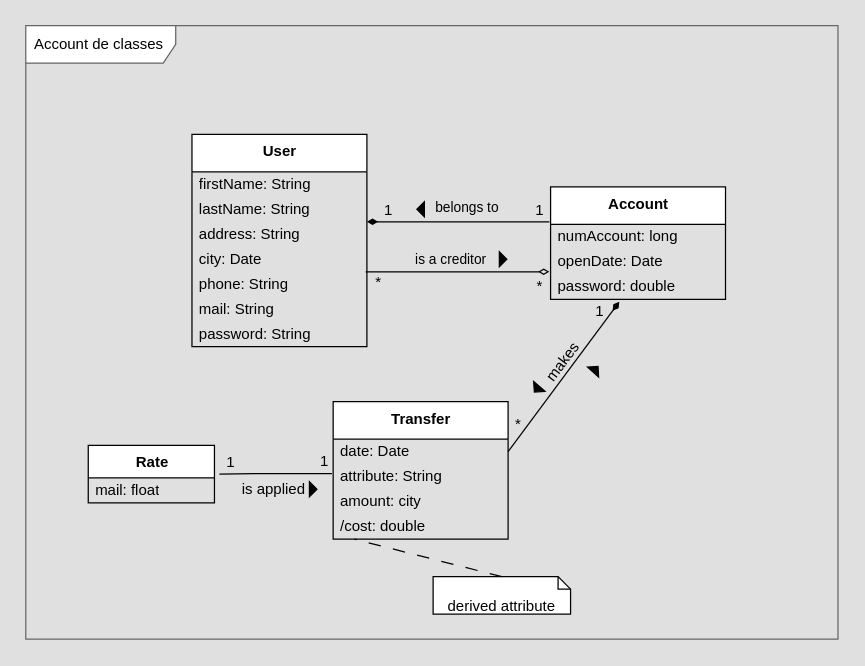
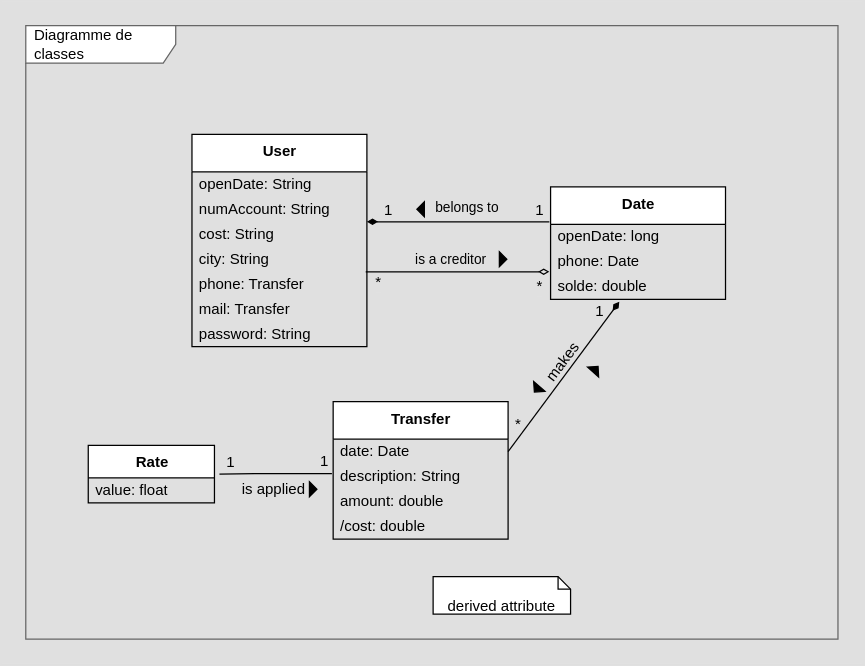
- <mxCell id="2" value="Account de classes" style="shape=umlFrame;whiteSpace=wrap;html=1;width=120;height=30;boundedLbl=1;verticalAlign=middle;align=left;spacingLeft=5;strokeColor=#666666;fillColor=default;" parent="1" vertex="1"><mxGeometry x="20" y="20" width="650" height="491" as="geometry" /></mxCell>
+ <mxCell id="2" value="Diagramme de classes" style="shape=umlFrame;whiteSpace=wrap;html=1;width=120;height=30;boundedLbl=1;verticalAlign=middle;align=left;spacingLeft=5;strokeColor=#666666;fillColor=default;" parent="1" vertex="1"><mxGeometry x="20" y="20" width="650" height="491" as="geometry" /></mxCell>
- <mxCell id="4" value="firstName: String" style="text;html=1;strokeColor=none;fillColor=none;align=left;verticalAlign=middle;spacingLeft=4;spacingRight=4;overflow=hidden;rotatable=0;points=[[0,0.5],[1,0.5]];portConstraint=eastwest;" parent="3" vertex="1"><mxGeometry y="30" width="140" height="20" as="geometry" /></mxCell>
+ <mxCell id="4" value="openDate: String" style="text;html=1;strokeColor=none;fillColor=none;align=left;verticalAlign=middle;spacingLeft=4;spacingRight=4;overflow=hidden;rotatable=0;points=[[0,0.5],[1,0.5]];portConstraint=eastwest;" parent="3" vertex="1"><mxGeometry y="30" width="140" height="20" as="geometry" /></mxCell>
- <mxCell id="11" value="&lt;b&gt;Account&lt;/b&gt;" style="swimlane;fontStyle=0;align=center;verticalAlign=top;childLayout=stackLayout;horizontal=1;startSize=30;horizontalStack=0;resizeParent=1;resizeParentMax=0;resizeLast=0;collapsible=0;marginBottom=0;html=1;" parent="1" vertex="1"><mxGeometry x="440" y="149" width="140" height="90" as="geometry" /></mxCell>
+ <mxCell id="11" value="&lt;b&gt;Date&lt;/b&gt;" style="swimlane;fontStyle=0;align=center;verticalAlign=top;childLayout=stackLayout;horizontal=1;startSize=30;horizontalStack=0;resizeParent=1;resizeParentMax=0;resizeLast=0;collapsible=0;marginBottom=0;html=1;" parent="1" vertex="1"><mxGeometry x="440" y="149" width="140" height="90" as="geometry" /></mxCell>
- <mxCell id="5" value="lastName: String" style="text;html=1;strokeColor=none;fillColor=none;align=left;verticalAlign=middle;spacingLeft=4;spacingRight=4;overflow=hidden;rotatable=0;points=[[0,0.5],[1,0.5]];portConstraint=eastwest;" parent="3" vertex="1"><mxGeometry y="50" width="140" height="20" as="geometry" /></mxCell>
+ <mxCell id="5" value="numAccount: String" style="text;html=1;strokeColor=none;fillColor=none;align=left;verticalAlign=middle;spacingLeft=4;spacingRight=4;overflow=hidden;rotatable=0;points=[[0,0.5],[1,0.5]];portConstraint=eastwest;" parent="3" vertex="1"><mxGeometry y="50" width="140" height="20" as="geometry" /></mxCell>
- <mxCell id="6" value="address: String" style="text;html=1;strokeColor=none;fillColor=none;align=left;verticalAlign=middle;spacingLeft=4;spacingRight=4;overflow=hidden;rotatable=0;points=[[0,0.5],[1,0.5]];portConstraint=eastwest;" parent="3" vertex="1"><mxGeometry y="70" width="140" height="20" as="geometry" /></mxCell>
+ <mxCell id="6" value="cost: String" style="text;html=1;strokeColor=none;fillColor=none;align=left;verticalAlign=middle;spacingLeft=4;spacingRight=4;overflow=hidden;rotatable=0;points=[[0,0.5],[1,0.5]];portConstraint=eastwest;" parent="3" vertex="1"><mxGeometry y="70" width="140" height="20" as="geometry" /></mxCell>
- <mxCell id="12" value="numAccount: long" style="text;html=1;strokeColor=none;fillColor=none;align=left;verticalAlign=middle;spacingLeft=4;spacingRight=4;overflow=hidden;rotatable=0;points=[[0,0.5],[1,0.5]];portConstraint=eastwest;" parent="11" vertex="1"><mxGeometry y="30" width="140" height="20" as="geometry" /></mxCell>
+ <mxCell id="12" value="openDate: long" style="text;html=1;strokeColor=none;fillColor=none;align=left;verticalAlign=middle;spacingLeft=4;spacingRight=4;overflow=hidden;rotatable=0;points=[[0,0.5],[1,0.5]];portConstraint=eastwest;" parent="11" vertex="1"><mxGeometry y="30" width="140" height="20" as="geometry" /></mxCell>
- <mxCell id="7" value="city: Date" style="text;html=1;strokeColor=none;fillColor=none;align=left;verticalAlign=middle;spacingLeft=4;spacingRight=4;overflow=hidden;rotatable=0;points=[[0,0.5],[1,0.5]];portConstraint=eastwest;" parent="3" vertex="1"><mxGeometry y="90" width="140" height="20" as="geometry" /></mxCell>
+ <mxCell id="7" value="city: String" style="text;html=1;strokeColor=none;fillColor=none;align=left;verticalAlign=middle;spacingLeft=4;spacingRight=4;overflow=hidden;rotatable=0;points=[[0,0.5],[1,0.5]];portConstraint=eastwest;" parent="3" vertex="1"><mxGeometry y="90" width="140" height="20" as="geometry" /></mxCell>
- <mxCell id="13" value="openDate: Date" style="text;html=1;strokeColor=none;fillColor=none;align=left;verticalAlign=middle;spacingLeft=4;spacingRight=4;overflow=hidden;rotatable=0;points=[[0,0.5],[1,0.5]];portConstraint=eastwest;" parent="11" vertex="1"><mxGeometry y="50" width="140" height="20" as="geometry" /></mxCell>
+ <mxCell id="13" value="phone: Date" style="text;html=1;strokeColor=none;fillColor=none;align=left;verticalAlign=middle;spacingLeft=4;spacingRight=4;overflow=hidden;rotatable=0;points=[[0,0.5],[1,0.5]];portConstraint=eastwest;" parent="11" vertex="1"><mxGeometry y="50" width="140" height="20" as="geometry" /></mxCell>
- <mxCell id="8" value="phone: String" style="text;html=1;strokeColor=none;fillColor=none;align=left;verticalAlign=middle;spacingLeft=4;spacingRight=4;overflow=hidden;rotatable=0;points=[[0,0.5],[1,0.5]];portConstraint=eastwest;" parent="3" vertex="1"><mxGeometry y="110" width="140" height="20" as="geometry" /></mxCell>
+ <mxCell id="8" value="phone: Transfer" style="text;html=1;strokeColor=none;fillColor=none;align=left;verticalAlign=middle;spacingLeft=4;spacingRight=4;overflow=hidden;rotatable=0;points=[[0,0.5],[1,0.5]];portConstraint=eastwest;" parent="3" vertex="1"><mxGeometry y="110" width="140" height="20" as="geometry" /></mxCell>
- <mxCell id="14" value="password: double" style="text;html=1;strokeColor=none;fillColor=none;align=left;verticalAlign=middle;spacingLeft=4;spacingRight=4;overflow=hidden;rotatable=0;points=[[0,0.5],[1,0.5]];portConstraint=eastwest;" parent="11" vertex="1"><mxGeometry y="70" width="140" height="20" as="geometry" /></mxCell>
+ <mxCell id="14" value="solde: double" style="text;html=1;strokeColor=none;fillColor=none;align=left;verticalAlign=middle;spacingLeft=4;spacingRight=4;overflow=hidden;rotatable=0;points=[[0,0.5],[1,0.5]];portConstraint=eastwest;" parent="11" vertex="1"><mxGeometry y="70" width="140" height="20" as="geometry" /></mxCell>
- <mxCell id="9" value="mail: String" style="text;html=1;strokeColor=none;fillColor=none;align=left;verticalAlign=middle;spacingLeft=4;spacingRight=4;overflow=hidden;rotatable=0;points=[[0,0.5],[1,0.5]];portConstraint=eastwest;" parent="3" vertex="1"><mxGeometry y="130" width="140" height="20" as="geometry" /></mxCell>
+ <mxCell id="9" value="mail: Transfer" style="text;html=1;strokeColor=none;fillColor=none;align=left;verticalAlign=middle;spacingLeft=4;spacingRight=4;overflow=hidden;rotatable=0;points=[[0,0.5],[1,0.5]];portConstraint=eastwest;" parent="3" vertex="1"><mxGeometry y="130" width="140" height="20" as="geometry" /></mxCell>
- <mxCell id="17" value="attribute: String" style="text;html=1;strokeColor=none;fillColor=none;align=left;verticalAlign=middle;spacingLeft=4;spacingRight=4;overflow=hidden;rotatable=0;points=[[0,0.5],[1,0.5]];portConstraint=eastwest;" parent="15" vertex="1"><mxGeometry y="50" width="140" height="20" as="geometry" /></mxCell>
+ <mxCell id="17" value="description: String" style="text;html=1;strokeColor=none;fillColor=none;align=left;verticalAlign=middle;spacingLeft=4;spacingRight=4;overflow=hidden;rotatable=0;points=[[0,0.5],[1,0.5]];portConstraint=eastwest;" parent="15" vertex="1"><mxGeometry y="50" width="140" height="20" as="geometry" /></mxCell>
- <mxCell id="25" value="mail: float" style="text;html=1;strokeColor=none;fillColor=none;align=left;verticalAlign=middle;spacingLeft=4;spacingRight=4;overflow=hidden;rotatable=0;points=[[0,0.5],[1,0.5]];portConstraint=eastwest;" parent="24" vertex="1"><mxGeometry y="26" width="101" height="20" as="geometry" /></mxCell>
+ <mxCell id="25" value="value: float" style="text;html=1;strokeColor=none;fillColor=none;align=left;verticalAlign=middle;spacingLeft=4;spacingRight=4;overflow=hidden;rotatable=0;points=[[0,0.5],[1,0.5]];portConstraint=eastwest;" parent="24" vertex="1"><mxGeometry y="26" width="101" height="20" as="geometry" /></mxCell>
- <mxCell id="18" value="amount: city" style="text;html=1;strokeColor=none;fillColor=none;align=left;verticalAlign=middle;spacingLeft=4;spacingRight=4;overflow=hidden;rotatable=0;points=[[0,0.5],[1,0.5]];portConstraint=eastwest;" parent="15" vertex="1"><mxGeometry y="70" width="140" height="20" as="geometry" /></mxCell>
+ <mxCell id="18" value="amount: double" style="text;html=1;strokeColor=none;fillColor=none;align=left;verticalAlign=middle;spacingLeft=4;spacingRight=4;overflow=hidden;rotatable=0;points=[[0,0.5],[1,0.5]];portConstraint=eastwest;" parent="15" vertex="1"><mxGeometry y="70" width="140" height="20" as="geometry" /></mxCell>
- <mxCell id="31" value="" style="endArrow=none;startArrow=none;endFill=0;startFill=0;endSize=8;html=1;verticalAlign=bottom;dashed=1;labelBackgroundColor=none;dashPattern=10 10;rounded=0;exitX=0.5;exitY=0;exitDx=0;exitDy=0;exitPerimeter=0;entryX=0.121;entryY=1;entryDx=0;entryDy=0;entryPerimeter=0;" parent="1" source="30" target="19" edge="1"><mxGeometry y="10" width="160" relative="1" as="geometry"><mxPoint x="430" y="531" as="sourcePoint" /><mxPoint x="460" y="401" as="targetPoint" /><mxPoint as="offset" /></mxGeometry></mxCell>
